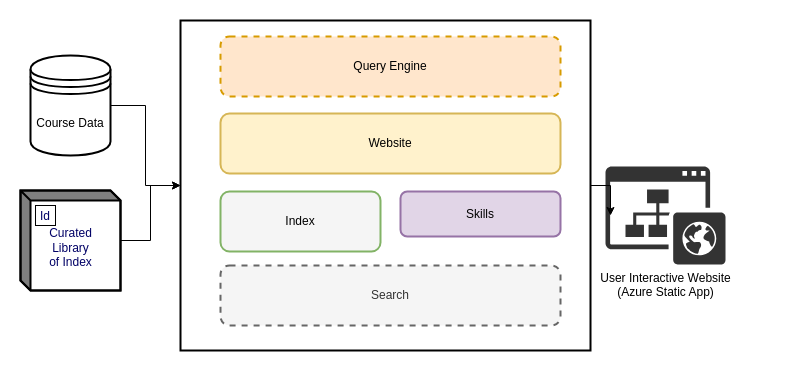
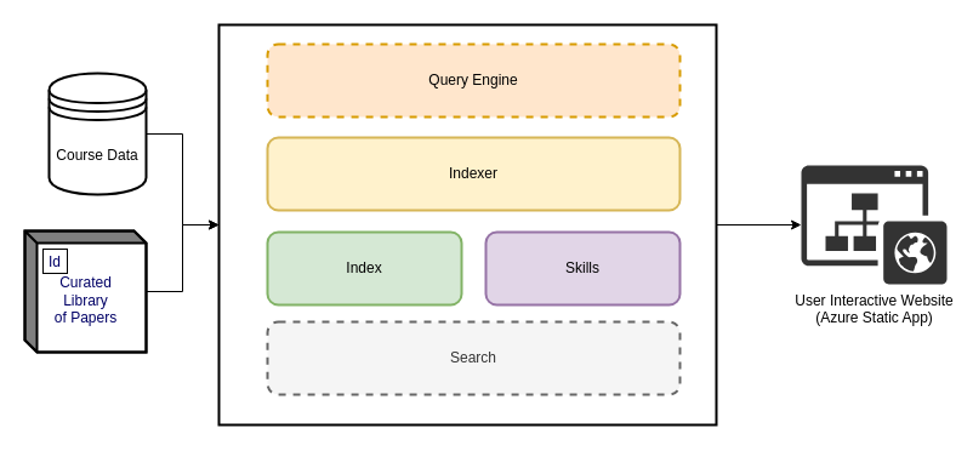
- <mxCell id="3" value="&lt;font&gt;Course Data&lt;/font&gt;" style="shape=datastore;whiteSpace=wrap;html=1;strokeColor=#000000;strokeWidth=2;fontColor=#000000;" vertex="1" parent="1"><mxGeometry x="30" y="55" width="80" height="100" as="geometry" /></mxCell>
+ <mxCell id="3" value="&lt;font&gt;Course Data&lt;/font&gt;" style="shape=datastore;whiteSpace=wrap;html=1;strokeColor=#000000;strokeWidth=2;fontColor=#000000;" vertex="1" parent="1"><mxGeometry x="40" y="60" width="80" height="100" as="geometry" /></mxCell>
- <mxCell id="9" value="Website" style="rounded=1;whiteSpace=wrap;html=1;strokeColor=#d6b656;strokeWidth=2;fillColor=#fff2cc;" vertex="1" parent="7"><mxGeometry x="40" y="93" width="340" height="60" as="geometry" /></mxCell>
+ <mxCell id="9" value="Indexer" style="rounded=1;whiteSpace=wrap;html=1;strokeColor=#d6b656;strokeWidth=2;fillColor=#fff2cc;" vertex="1" parent="7"><mxGeometry x="40" y="93" width="340" height="60" as="geometry" /></mxCell>
- <mxCell id="11" value="Skills" style="rounded=1;whiteSpace=wrap;html=1;strokeColor=#9673a6;strokeWidth=2;fillColor=#e1d5e7;" vertex="1" parent="7"><mxGeometry x="220" y="171" width="160" height="45" as="geometry" /></mxCell>
+ <mxCell id="11" value="Skills" style="rounded=1;whiteSpace=wrap;html=1;strokeColor=#9673a6;strokeWidth=2;fillColor=#e1d5e7;" vertex="1" parent="7"><mxGeometry x="220" y="171" width="160" height="60" as="geometry" /></mxCell>
- <mxCell id="14" value="User Interactive Website&lt;br&gt;(Azure Static App)" style="sketch=0;pointerEvents=1;shadow=0;dashed=0;html=1;strokeColor=none;fillColor=#333333;labelPosition=center;verticalLabelPosition=bottom;verticalAlign=top;outlineConnect=0;align=center;shape=mxgraph.office.sites.website_public;fontColor=#000000;" vertex="1" parent="1"><mxGeometry x="605" y="166" width="120" height="98" as="geometry" /></mxCell>
+ <mxCell id="14" value="User Interactive Website&lt;br&gt;(Azure Static App)" style="sketch=0;pointerEvents=1;shadow=0;dashed=0;html=1;strokeColor=none;fillColor=#333333;labelPosition=center;verticalLabelPosition=bottom;verticalAlign=top;outlineConnect=0;align=center;shape=mxgraph.office.sites.website_public;fontColor=#000000;" vertex="1" parent="1"><mxGeometry x="660" y="136" width="120" height="98" as="geometry" /></mxCell>
- <mxCell id="10" value="Index" style="rounded=1;whiteSpace=wrap;html=1;strokeColor=#82b366;strokeWidth=2;fillColor=#f5f5f5;" vertex="1" parent="7"><mxGeometry x="40" y="171" width="160" height="60" as="geometry" /></mxCell>
+ <mxCell id="10" value="Index" style="rounded=1;whiteSpace=wrap;html=1;strokeColor=#82b366;strokeWidth=2;fillColor=#d5e8d4;" vertex="1" parent="7"><mxGeometry x="40" y="171" width="160" height="60" as="geometry" /></mxCell>
- <mxCell id="5" value="&lt;br&gt;Curated &lt;br&gt;Library &lt;br&gt;of Index" style="html=1;dashed=0;whitespace=wrap;shape=mxgraph.dfd.externalEntity;fontColor=#000066;strokeColor=#000000;strokeWidth=2;" vertex="1" parent="1"><mxGeometry x="20" y="190" width="100" height="100" as="geometry" /></mxCell>
+ <mxCell id="5" value="&lt;br&gt;Curated &lt;br&gt;Library &lt;br&gt;of Papers" style="html=1;dashed=0;whitespace=wrap;shape=mxgraph.dfd.externalEntity;fontColor=#000066;strokeColor=#000000;strokeWidth=2;" vertex="1" parent="1"><mxGeometry x="20" y="190" width="100" height="100" as="geometry" /></mxCell>
